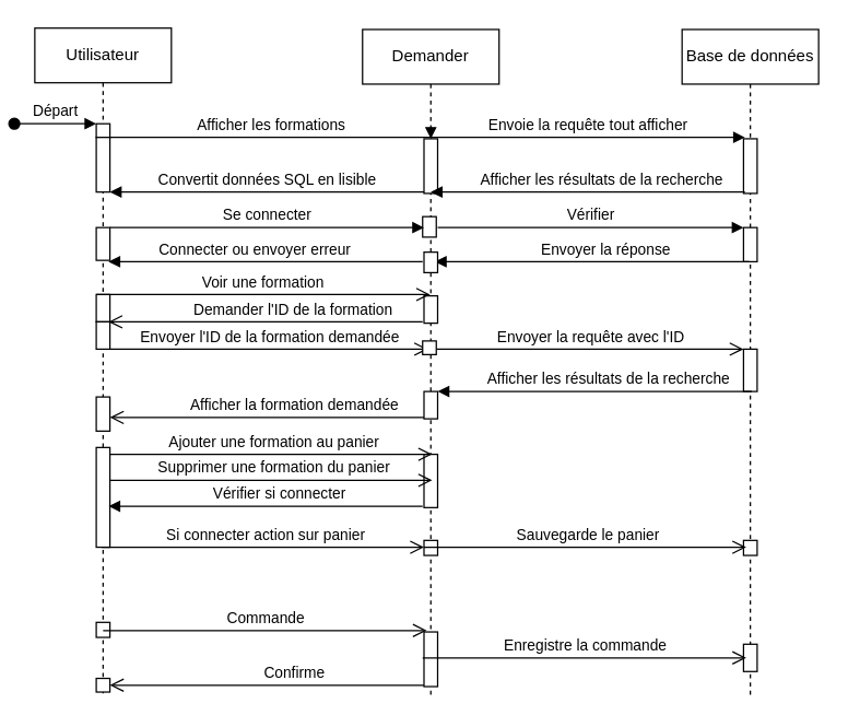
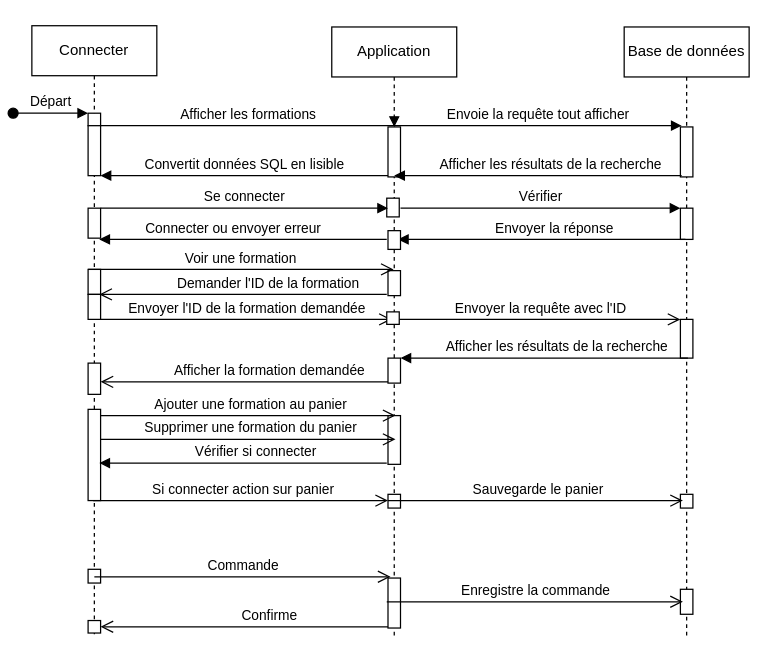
- <mxCell id="2" value="Utilisateur" style="shape=umlLifeline;perimeter=lifelinePerimeter;whiteSpace=wrap;html=1;container=0;dropTarget=0;collapsible=0;recursiveResize=0;outlineConnect=0;portConstraint=eastwest;newEdgeStyle={&quot;edgeStyle&quot;:&quot;elbowEdgeStyle&quot;,&quot;elbow&quot;:&quot;vertical&quot;,&quot;curved&quot;:0,&quot;rounded&quot;:0};" parent="1" vertex="1"><mxGeometry x="20" y="20" width="100" height="490" as="geometry" /></mxCell>
+ <mxCell id="2" value="Connecter" style="shape=umlLifeline;perimeter=lifelinePerimeter;whiteSpace=wrap;html=1;container=0;dropTarget=0;collapsible=0;recursiveResize=0;outlineConnect=0;portConstraint=eastwest;newEdgeStyle={&quot;edgeStyle&quot;:&quot;elbowEdgeStyle&quot;,&quot;elbow&quot;:&quot;vertical&quot;,&quot;curved&quot;:0,&quot;rounded&quot;:0};" parent="1" vertex="1"><mxGeometry x="20" y="20" width="100" height="490" as="geometry" /></mxCell>
- <mxCell id="11" value="Demander" style="shape=umlLifeline;perimeter=lifelinePerimeter;whiteSpace=wrap;html=1;container=0;dropTarget=0;collapsible=0;recursiveResize=0;outlineConnect=0;portConstraint=eastwest;newEdgeStyle={&quot;edgeStyle&quot;:&quot;elbowEdgeStyle&quot;,&quot;elbow&quot;:&quot;vertical&quot;,&quot;curved&quot;:0,&quot;rounded&quot;:0};" parent="1" vertex="1"><mxGeometry x="260" y="21" width="100" height="489" as="geometry" /></mxCell>
+ <mxCell id="11" value="Application" style="shape=umlLifeline;perimeter=lifelinePerimeter;whiteSpace=wrap;html=1;container=0;dropTarget=0;collapsible=0;recursiveResize=0;outlineConnect=0;portConstraint=eastwest;newEdgeStyle={&quot;edgeStyle&quot;:&quot;elbowEdgeStyle&quot;,&quot;elbow&quot;:&quot;vertical&quot;,&quot;curved&quot;:0,&quot;rounded&quot;:0};" parent="1" vertex="1"><mxGeometry x="260" y="21" width="100" height="489" as="geometry" /></mxCell>
